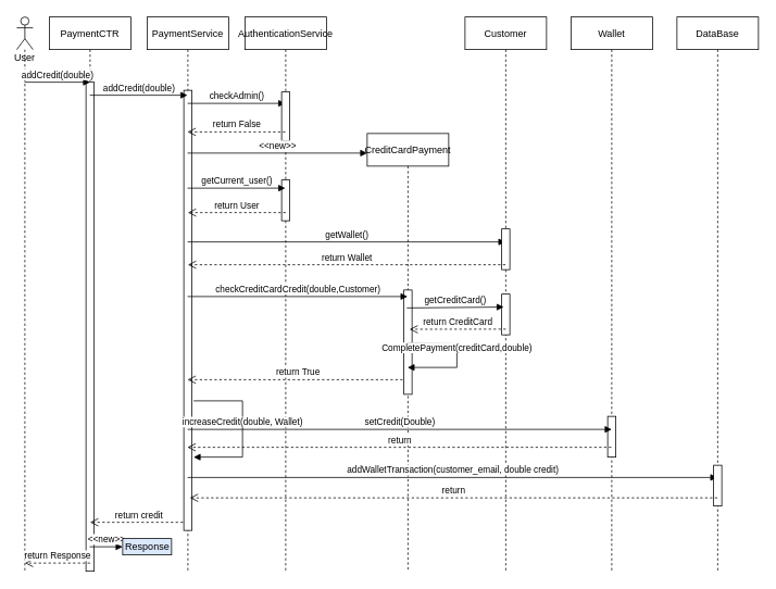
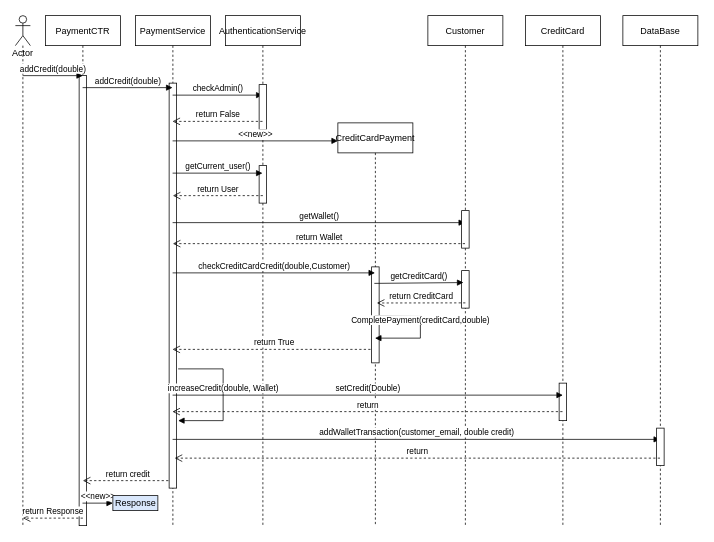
- <mxCell id="31" value="Wallet" style="shape=umlLifeline;perimeter=lifelinePerimeter;container=1;collapsible=0;recursiveResize=0;rounded=0;shadow=0;strokeWidth=1;" vertex="1" parent="1"><mxGeometry x="700" y="20" width="100" height="680" as="geometry" /></mxCell>
+ <mxCell id="31" value="CreditCard" style="shape=umlLifeline;perimeter=lifelinePerimeter;container=1;collapsible=0;recursiveResize=0;rounded=0;shadow=0;strokeWidth=1;" vertex="1" parent="1"><mxGeometry x="700" y="20" width="100" height="680" as="geometry" /></mxCell>
- <mxCell id="4" value="User" style="shape=umlLifeline;participant=umlActor;perimeter=lifelinePerimeter;whiteSpace=wrap;html=1;container=1;collapsible=0;recursiveResize=0;verticalAlign=top;spacingTop=36;outlineConnect=0;" parent="1" vertex="1"><mxGeometry x="20" y="20" width="20" height="680" as="geometry" /></mxCell>
+ <mxCell id="4" value="Actor" style="shape=umlLifeline;participant=umlActor;perimeter=lifelinePerimeter;whiteSpace=wrap;html=1;container=1;collapsible=0;recursiveResize=0;verticalAlign=top;spacingTop=36;outlineConnect=0;" parent="1" vertex="1"><mxGeometry x="20" y="20" width="20" height="680" as="geometry" /></mxCell>
